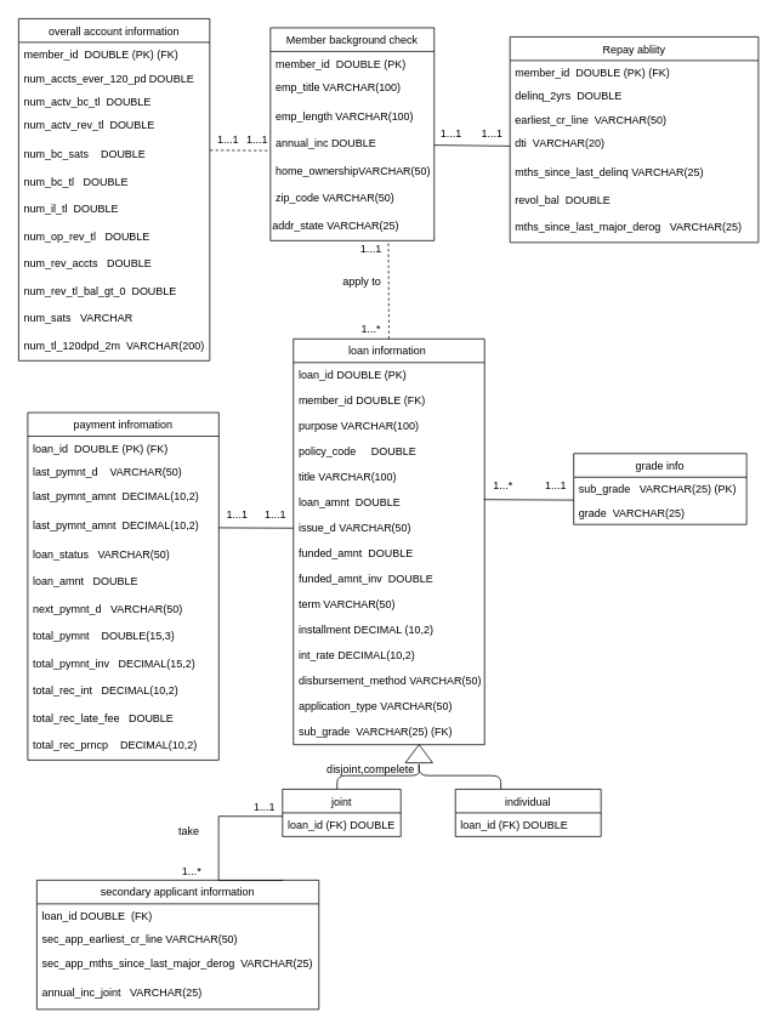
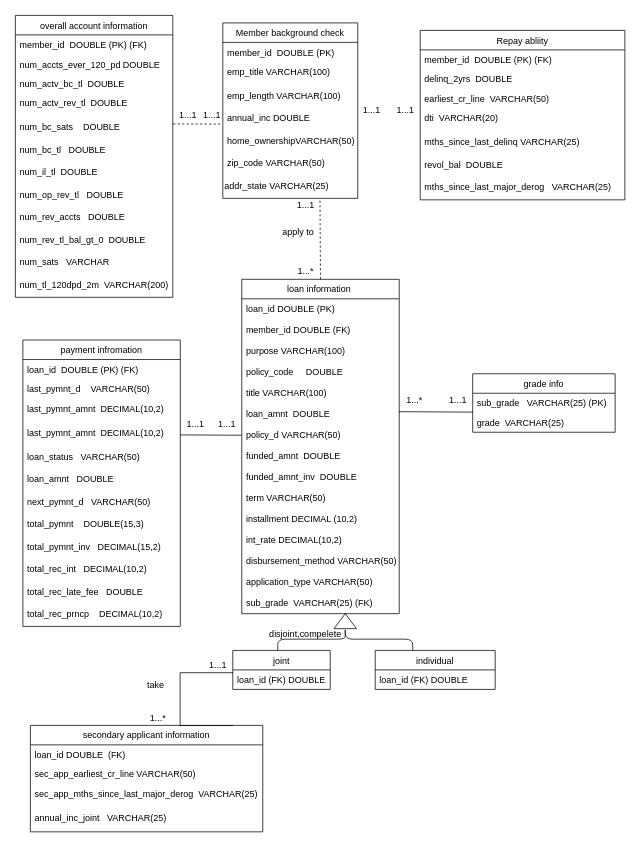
- <mxCell id="4" value="" style="endArrow=none;html=1;exitX=1;exitY=0.5;exitDx=0;exitDy=0;entryX=0;entryY=0.5;entryDx=0;entryDy=0;" edge="1" parent="1" source="24" target="32"><mxGeometry width="50" height="50" relative="1" as="geometry"><mxPoint x="557" y="178" as="sourcePoint" /><mxPoint x="567" y="131" as="targetPoint" /></mxGeometry></mxCell>
- <mxCell id="87" value="issue_d VARCHAR(50)" style="text;strokeColor=none;fillColor=none;align=left;verticalAlign=top;spacingLeft=4;spacingRight=4;overflow=hidden;rotatable=0;points=[[0,0.5],[1,0.5]];portConstraint=eastwest;" vertex="1" parent="80"><mxGeometry y="194" width="210" height="28" as="geometry" /></mxCell>
+ <mxCell id="87" value="policy_d VARCHAR(50)" style="text;strokeColor=none;fillColor=none;align=left;verticalAlign=top;spacingLeft=4;spacingRight=4;overflow=hidden;rotatable=0;points=[[0,0.5],[1,0.5]];portConstraint=eastwest;" vertex="1" parent="80"><mxGeometry y="194" width="210" height="28" as="geometry" /></mxCell>
